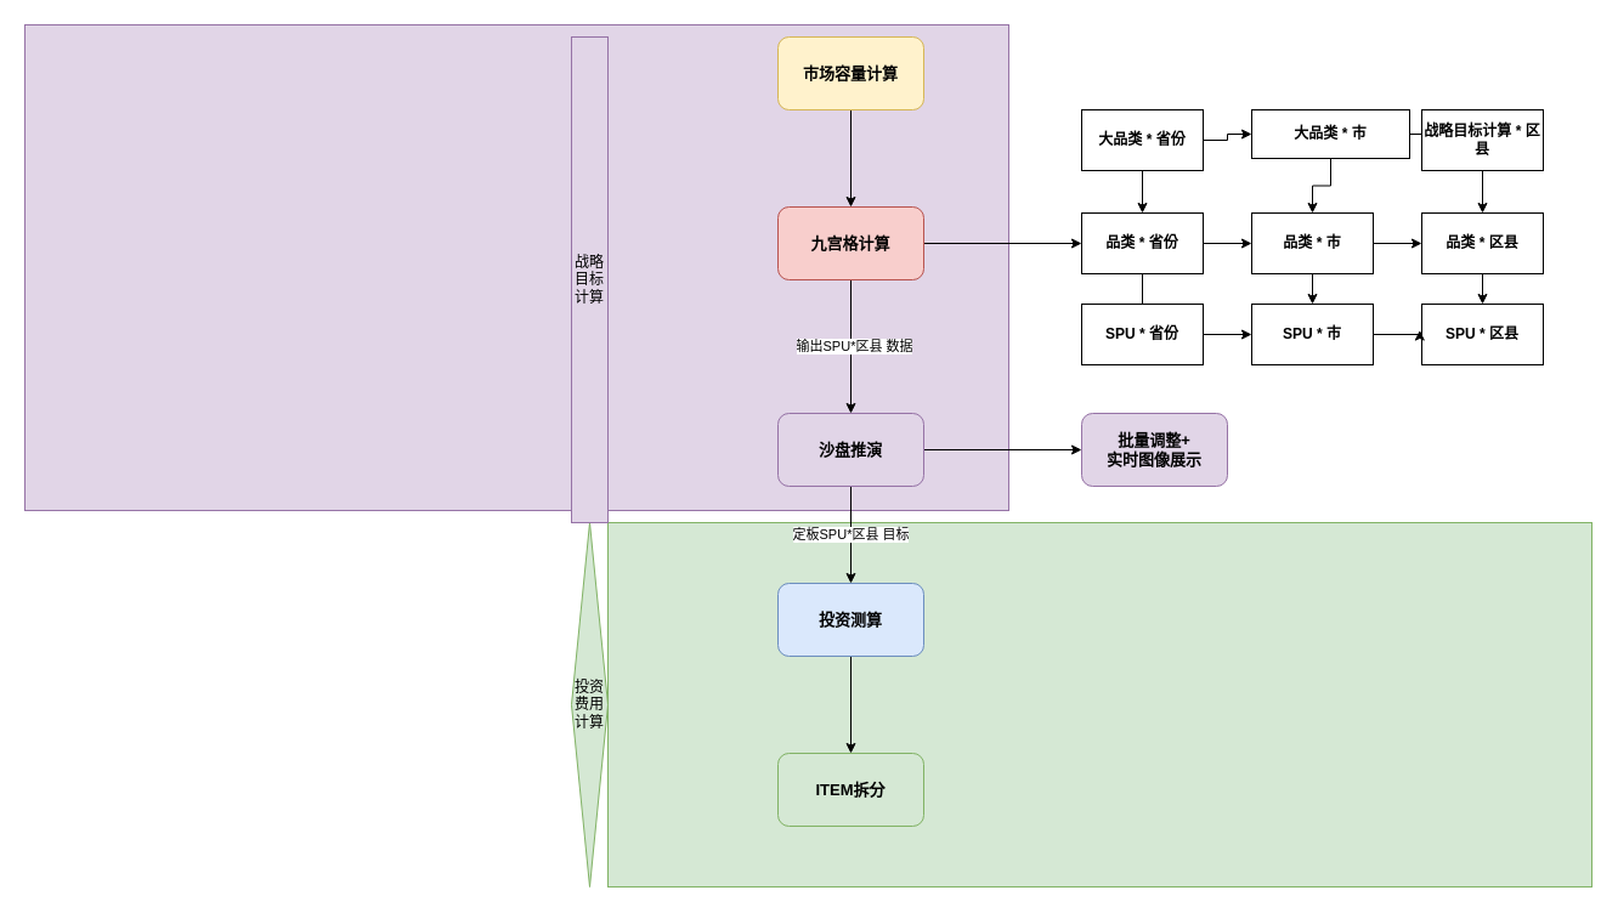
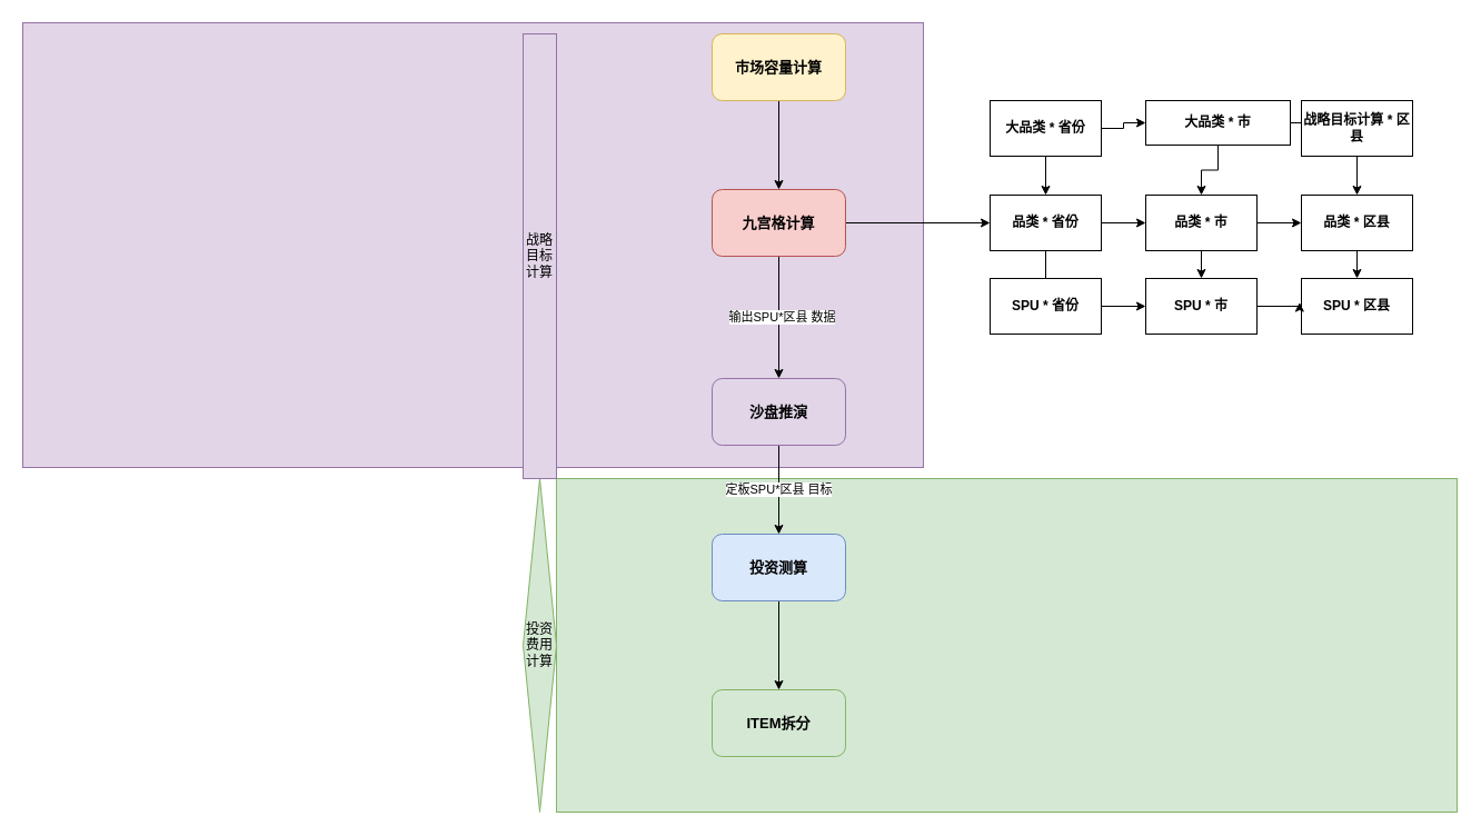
- <mxCell id="12" value="" style="edgeStyle=orthogonalEdgeStyle;rounded=0;orthogonalLoop=1;jettySize=auto;html=1;" edge="1" parent="1" source="13" target="39"><mxGeometry relative="1" as="geometry" /></mxCell>
- <mxCell id="39" value="批量调整+&lt;br&gt;实时图像展示" style="rounded=1;whiteSpace=wrap;html=1;fillColor=#e1d5e7;strokeColor=#9673a6;fontSize=13;fontStyle=1" vertex="1" parent="1"><mxGeometry x="890" y="340" width="120" height="60" as="geometry" /></mxCell>
